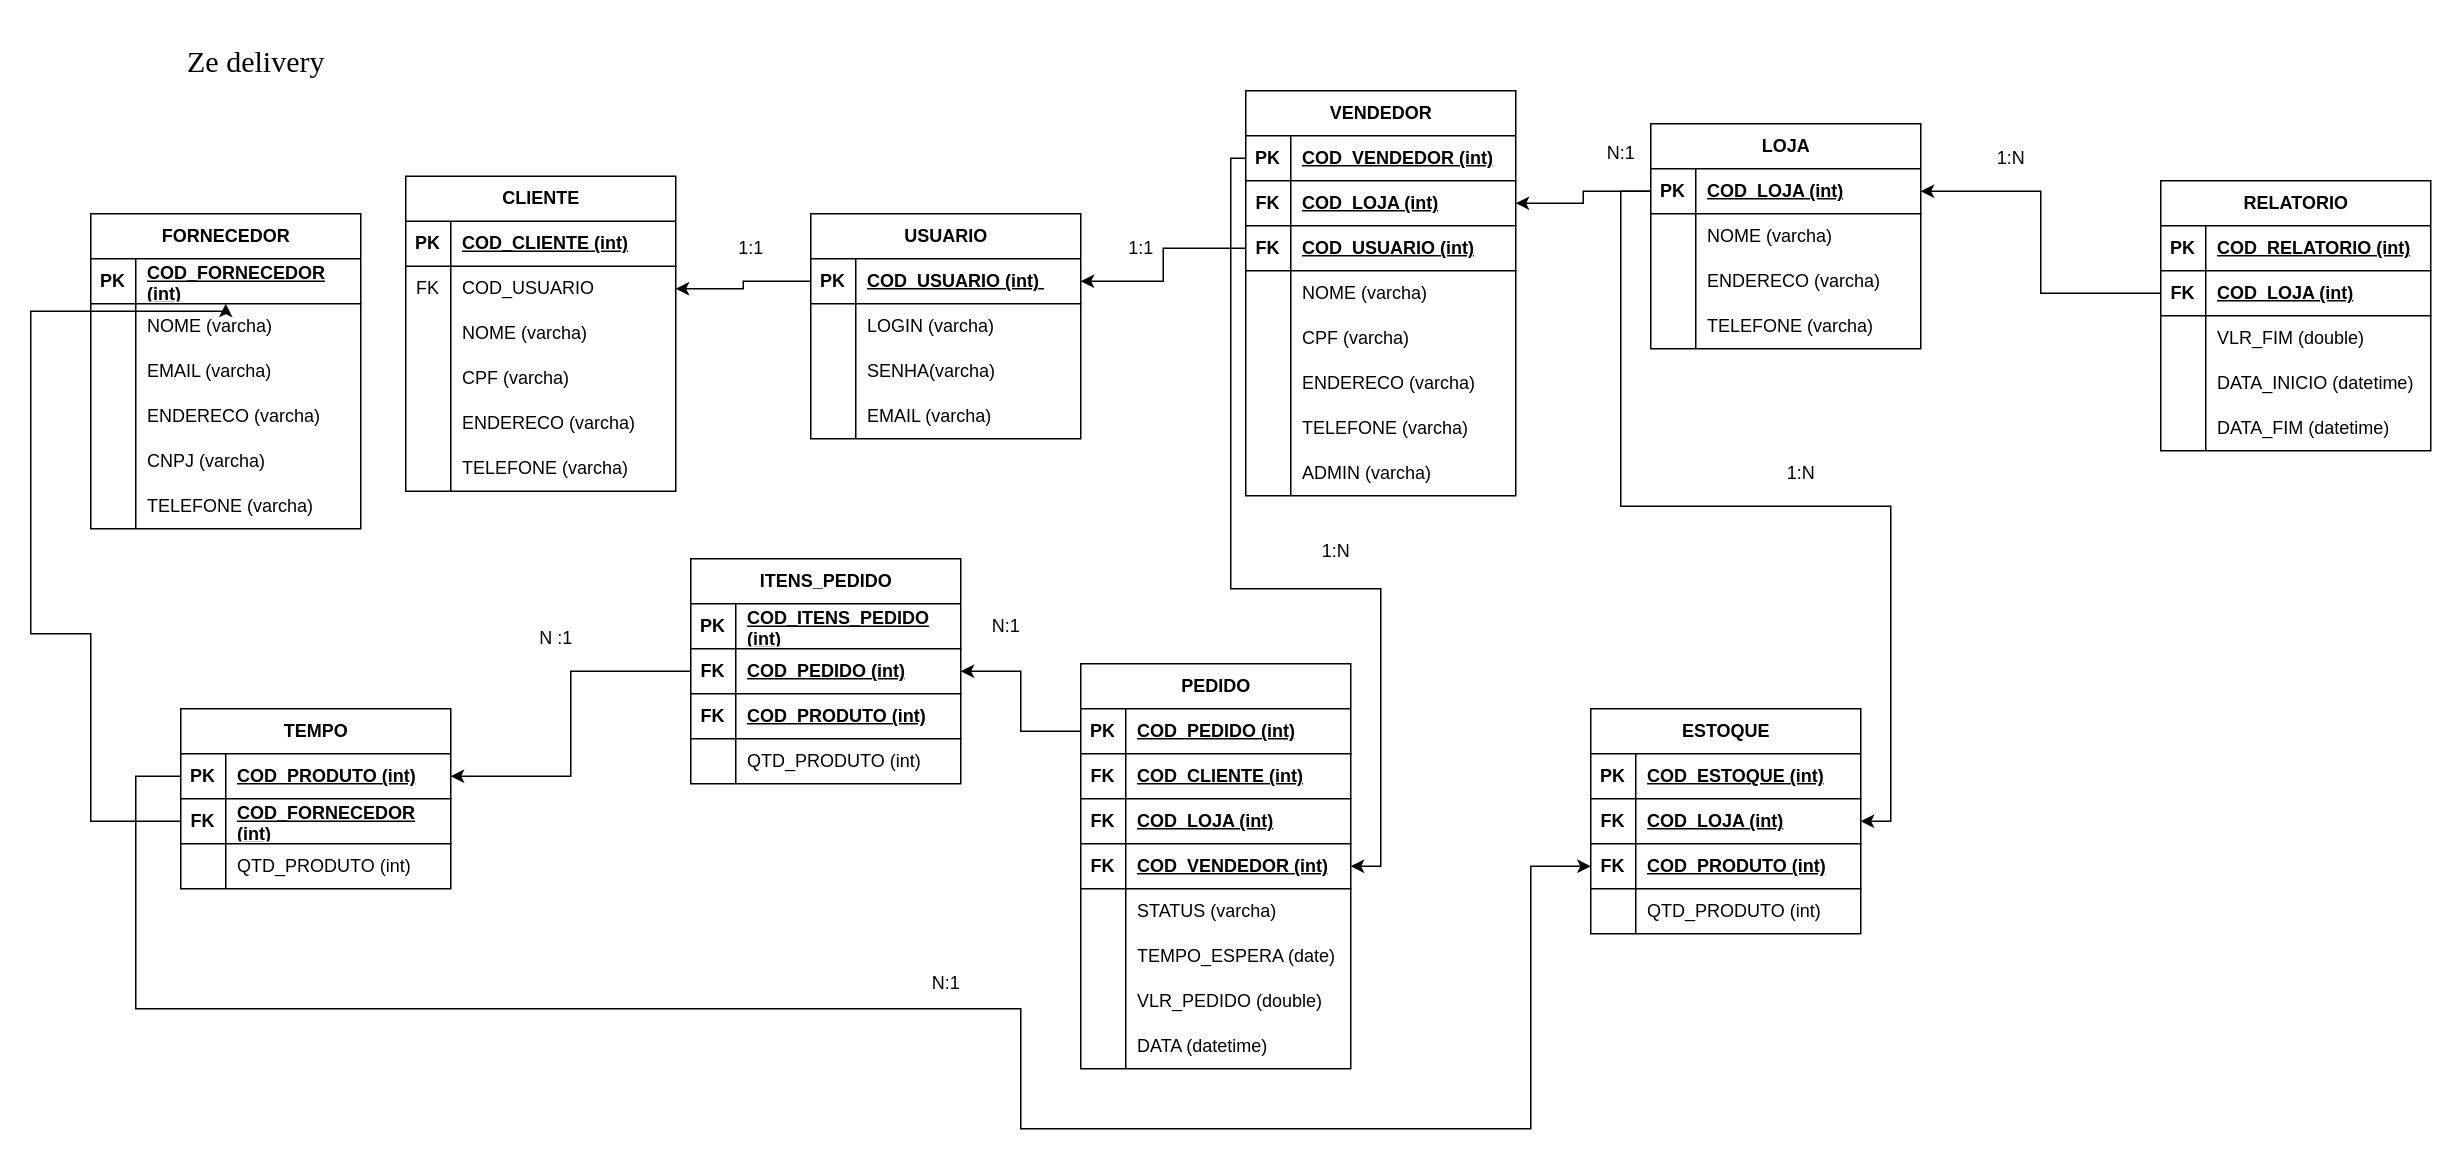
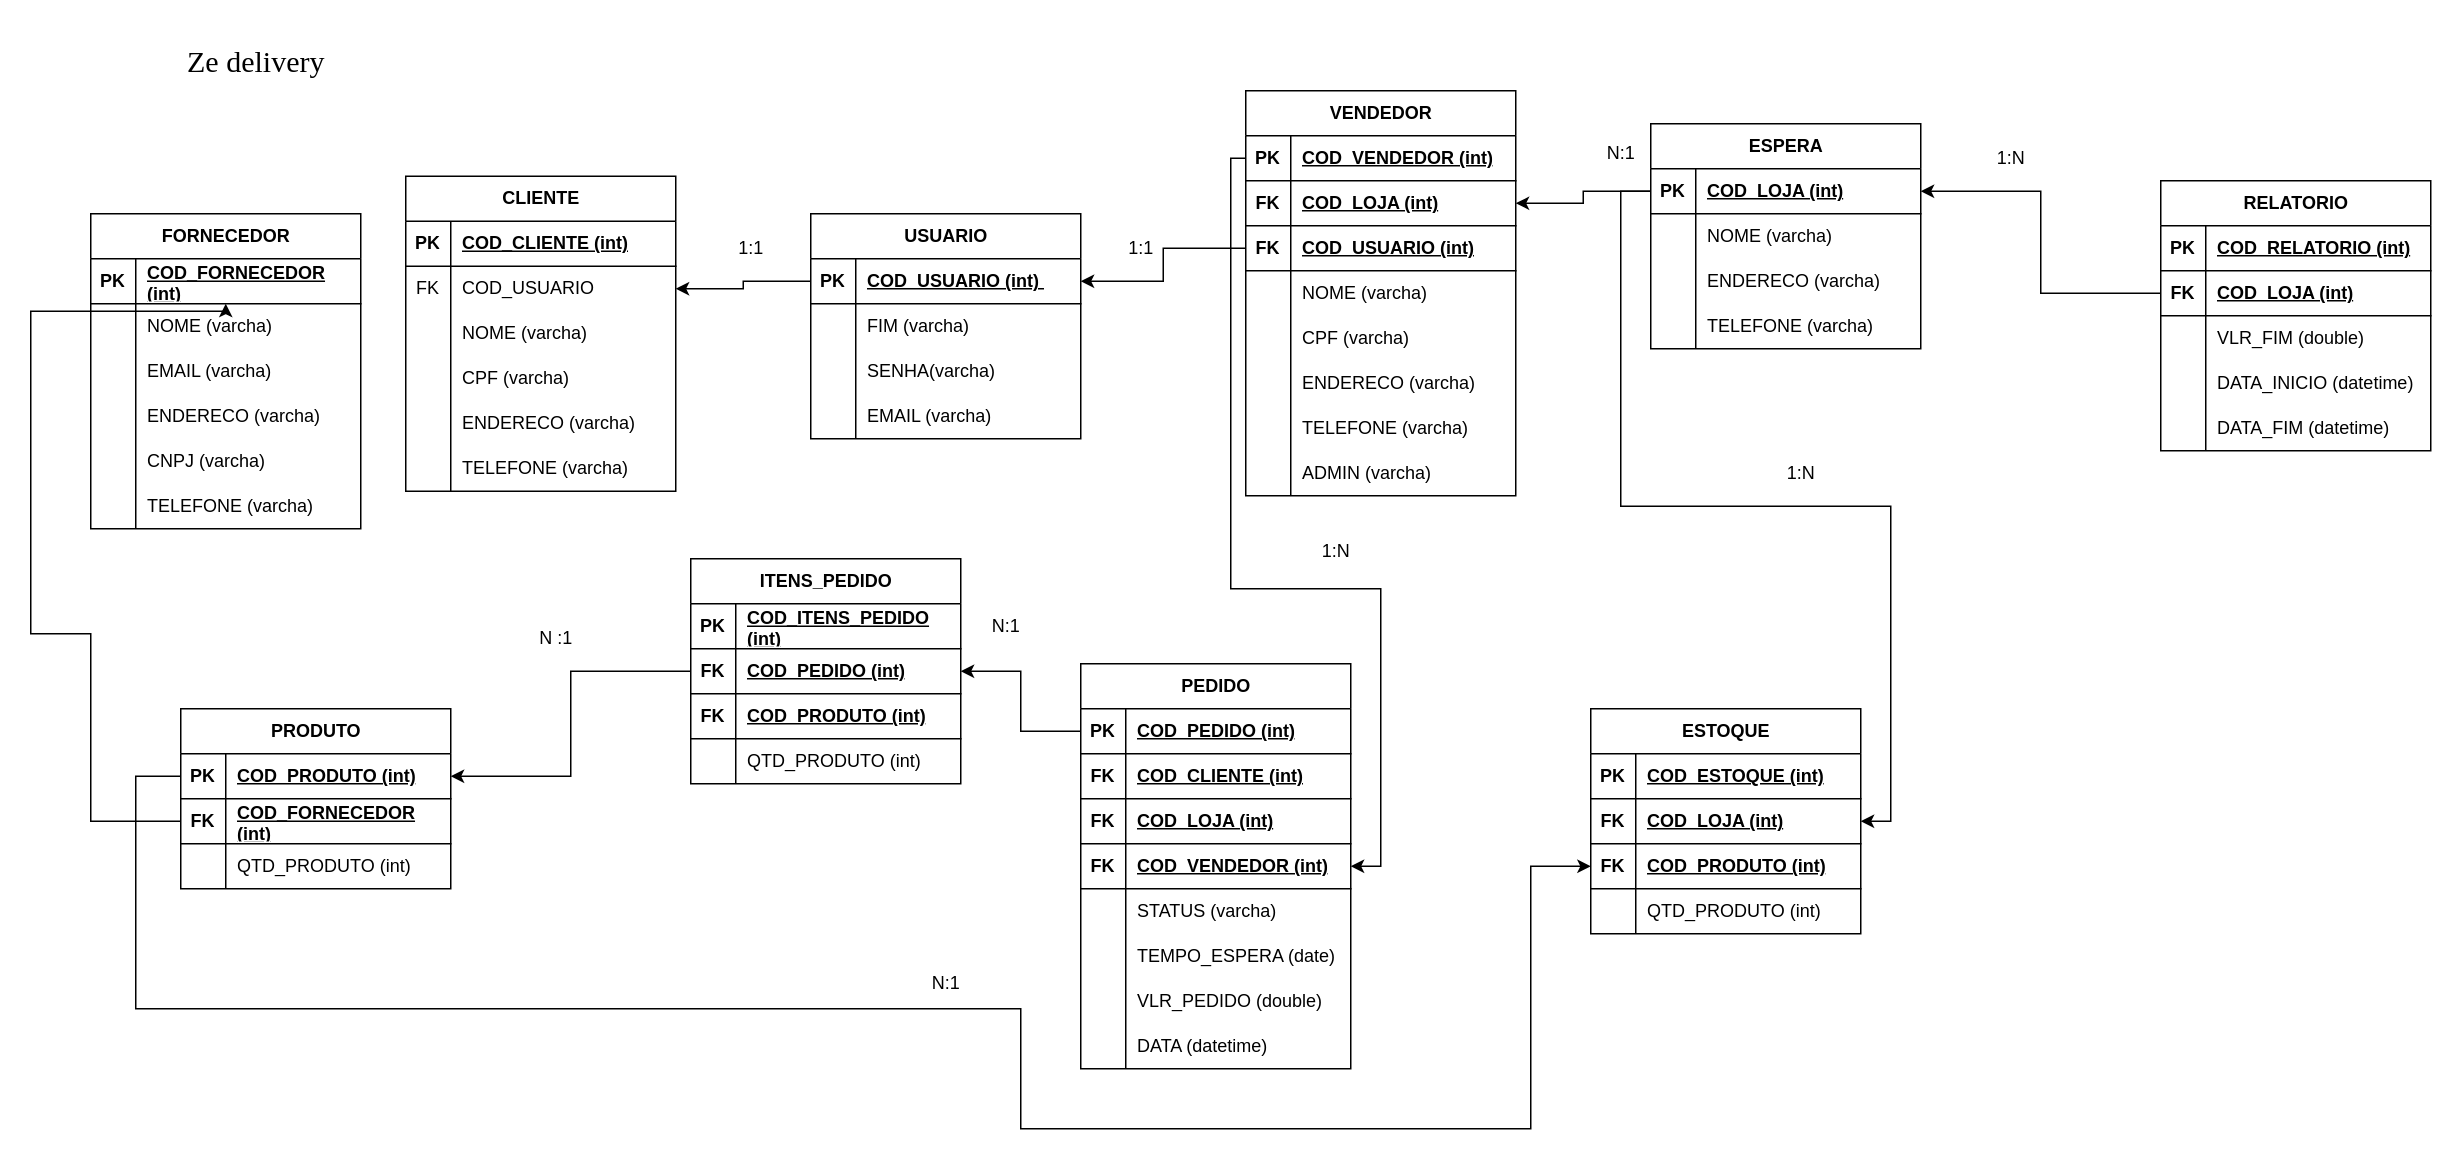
- <mxCell id="78" value="LOJA" style="shape=table;startSize=30;container=1;collapsible=1;childLayout=tableLayout;fixedRows=1;rowLines=0;fontStyle=1;align=center;resizeLast=1;html=1;" parent="1" vertex="1"><mxGeometry x="1100" y="82" width="180" height="150" as="geometry" /></mxCell>
+ <mxCell id="78" value="ESPERA" style="shape=table;startSize=30;container=1;collapsible=1;childLayout=tableLayout;fixedRows=1;rowLines=0;fontStyle=1;align=center;resizeLast=1;html=1;" parent="1" vertex="1"><mxGeometry x="1100" y="82" width="180" height="150" as="geometry" /></mxCell>
- <mxCell id="8" value="LOGIN (varcha)" style="shape=partialRectangle;connectable=0;fillColor=none;top=0;left=0;bottom=0;right=0;align=left;spacingLeft=6;overflow=hidden;whiteSpace=wrap;html=1;" parent="6" vertex="1"><mxGeometry x="30" width="150" height="30" as="geometry"><mxRectangle width="150" height="30" as="alternateBounds" /></mxGeometry></mxCell>
+ <mxCell id="8" value="FIM (varcha)" style="shape=partialRectangle;connectable=0;fillColor=none;top=0;left=0;bottom=0;right=0;align=left;spacingLeft=6;overflow=hidden;whiteSpace=wrap;html=1;" parent="6" vertex="1"><mxGeometry x="30" width="150" height="30" as="geometry"><mxRectangle width="150" height="30" as="alternateBounds" /></mxGeometry></mxCell>
- <mxCell id="158" value="TEMPO" style="shape=table;startSize=30;container=1;collapsible=1;childLayout=tableLayout;fixedRows=1;rowLines=0;fontStyle=1;align=center;resizeLast=1;html=1;" parent="1" vertex="1"><mxGeometry x="120" y="472" width="180" height="120" as="geometry" /></mxCell>
+ <mxCell id="158" value="PRODUTO" style="shape=table;startSize=30;container=1;collapsible=1;childLayout=tableLayout;fixedRows=1;rowLines=0;fontStyle=1;align=center;resizeLast=1;html=1;" parent="1" vertex="1"><mxGeometry x="120" y="472" width="180" height="120" as="geometry" /></mxCell>
